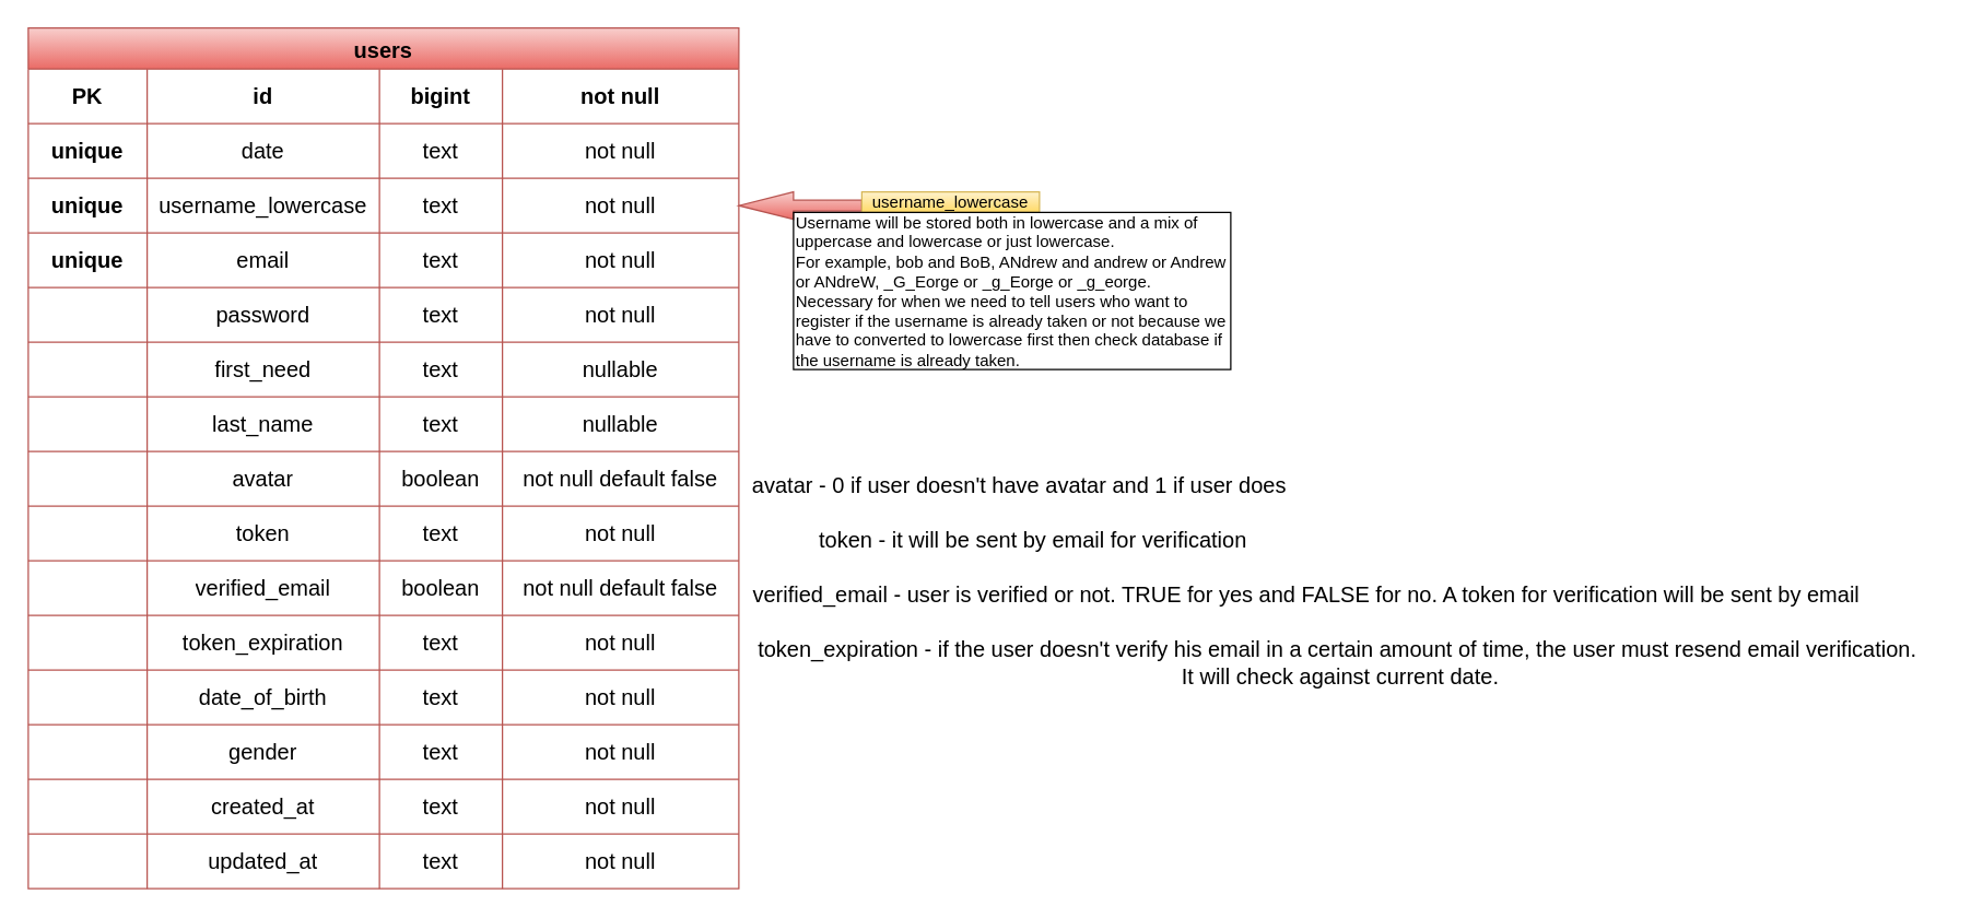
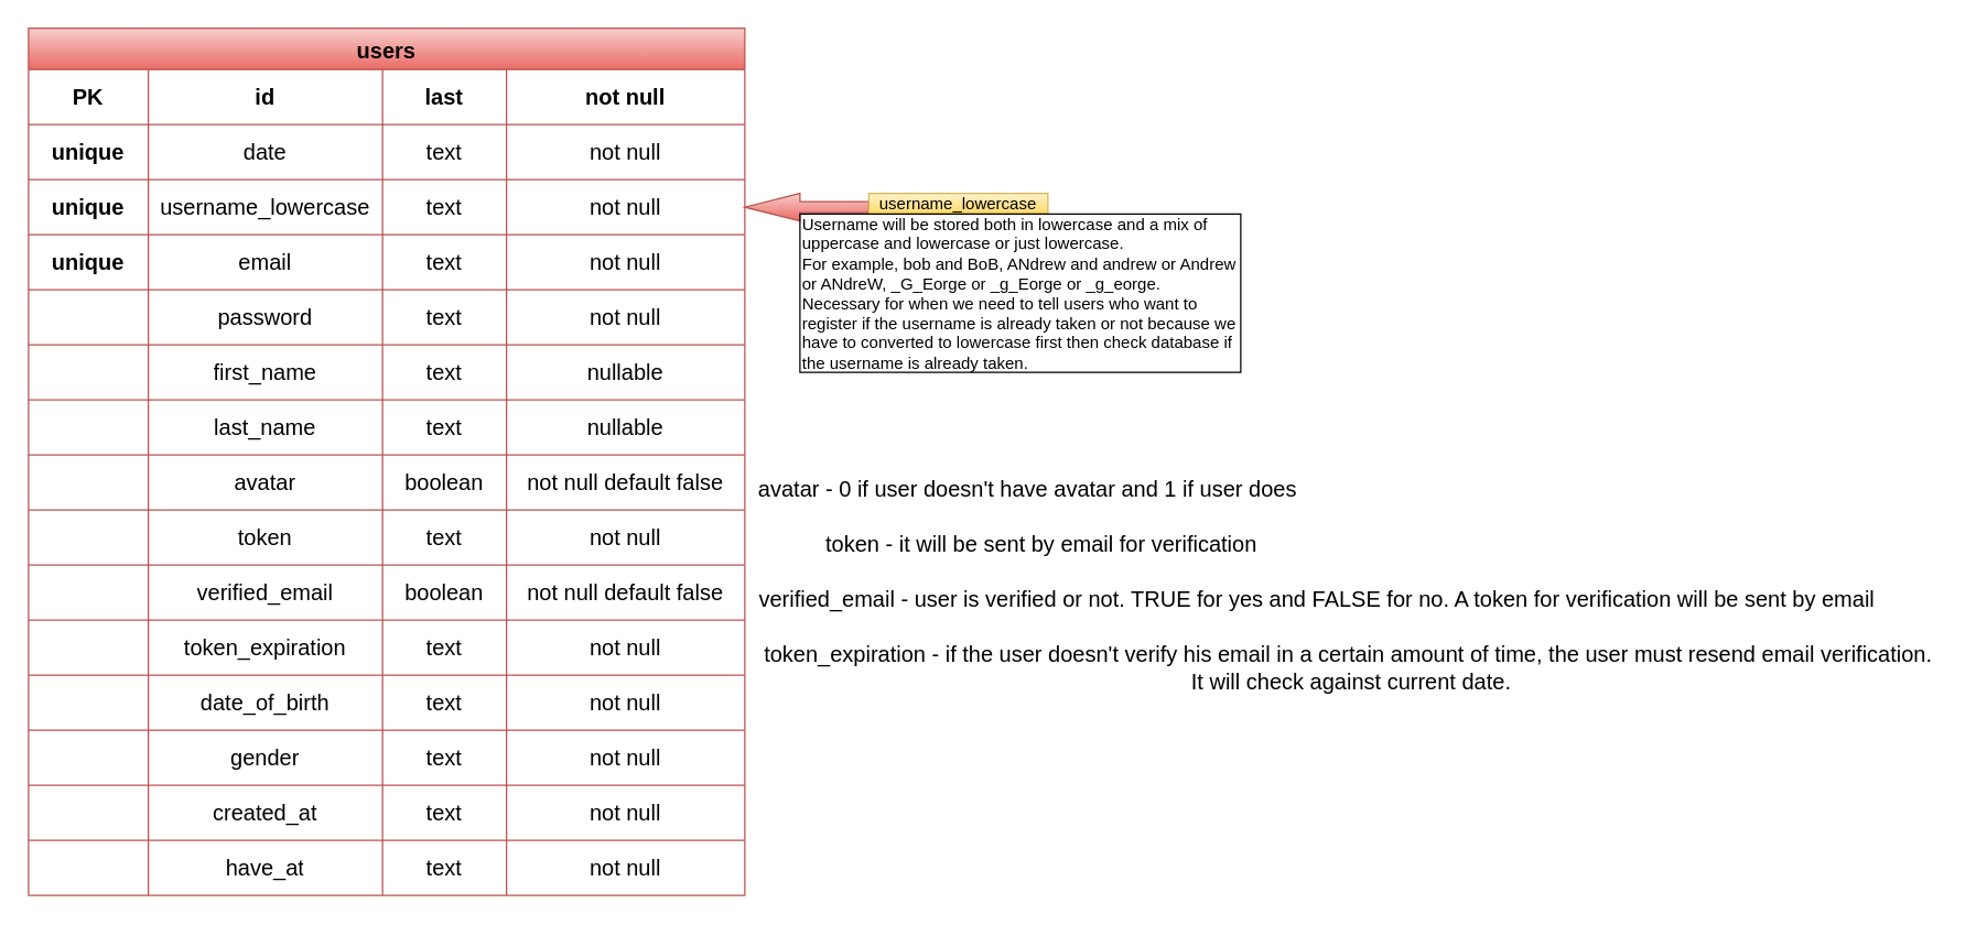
- <mxCell id="6" value="&lt;b&gt;bigint&lt;/b&gt;" style="shape=partialRectangle;html=1;whiteSpace=wrap;connectable=1;strokeColor=inherit;overflow=hidden;fillColor=none;top=0;left=0;bottom=0;right=0;pointerEvents=1;fontSize=16;movable=1;resizable=1;rotatable=1;deletable=1;editable=1;locked=0;" parent="3" vertex="1"><mxGeometry x="257" width="90" height="40" as="geometry"><mxRectangle width="90" height="40" as="alternateBounds" /></mxGeometry></mxCell>
+ <mxCell id="6" value="&lt;b&gt;last&lt;/b&gt;" style="shape=partialRectangle;html=1;whiteSpace=wrap;connectable=1;strokeColor=inherit;overflow=hidden;fillColor=none;top=0;left=0;bottom=0;right=0;pointerEvents=1;fontSize=16;movable=1;resizable=1;rotatable=1;deletable=1;editable=1;locked=0;" parent="3" vertex="1"><mxGeometry x="257" width="90" height="40" as="geometry"><mxRectangle width="90" height="40" as="alternateBounds" /></mxGeometry></mxCell>
- <mxCell id="30" value="first_need" style="shape=partialRectangle;html=1;whiteSpace=wrap;connectable=1;strokeColor=inherit;overflow=hidden;fillColor=none;top=0;left=0;bottom=0;right=0;pointerEvents=1;fontSize=16;movable=1;resizable=1;rotatable=1;deletable=1;editable=1;locked=0;" parent="28" vertex="1"><mxGeometry x="87" width="170" height="40" as="geometry"><mxRectangle width="170" height="40" as="alternateBounds" /></mxGeometry></mxCell>
+ <mxCell id="30" value="first_name" style="shape=partialRectangle;html=1;whiteSpace=wrap;connectable=1;strokeColor=inherit;overflow=hidden;fillColor=none;top=0;left=0;bottom=0;right=0;pointerEvents=1;fontSize=16;movable=1;resizable=1;rotatable=1;deletable=1;editable=1;locked=0;" parent="28" vertex="1"><mxGeometry x="87" width="170" height="40" as="geometry"><mxRectangle width="170" height="40" as="alternateBounds" /></mxGeometry></mxCell>
- <mxCell id="75" value="updated_at" style="shape=partialRectangle;html=1;whiteSpace=wrap;connectable=1;strokeColor=inherit;overflow=hidden;fillColor=none;top=0;left=0;bottom=0;right=0;pointerEvents=1;fontSize=16;movable=1;resizable=1;rotatable=1;deletable=1;editable=1;locked=0;" parent="73" vertex="1"><mxGeometry x="87" width="170" height="40" as="geometry"><mxRectangle width="170" height="40" as="alternateBounds" /></mxGeometry></mxCell>
+ <mxCell id="75" value="have_at" style="shape=partialRectangle;html=1;whiteSpace=wrap;connectable=1;strokeColor=inherit;overflow=hidden;fillColor=none;top=0;left=0;bottom=0;right=0;pointerEvents=1;fontSize=16;movable=1;resizable=1;rotatable=1;deletable=1;editable=1;locked=0;" parent="73" vertex="1"><mxGeometry x="87" width="170" height="40" as="geometry"><mxRectangle width="170" height="40" as="alternateBounds" /></mxGeometry></mxCell>
